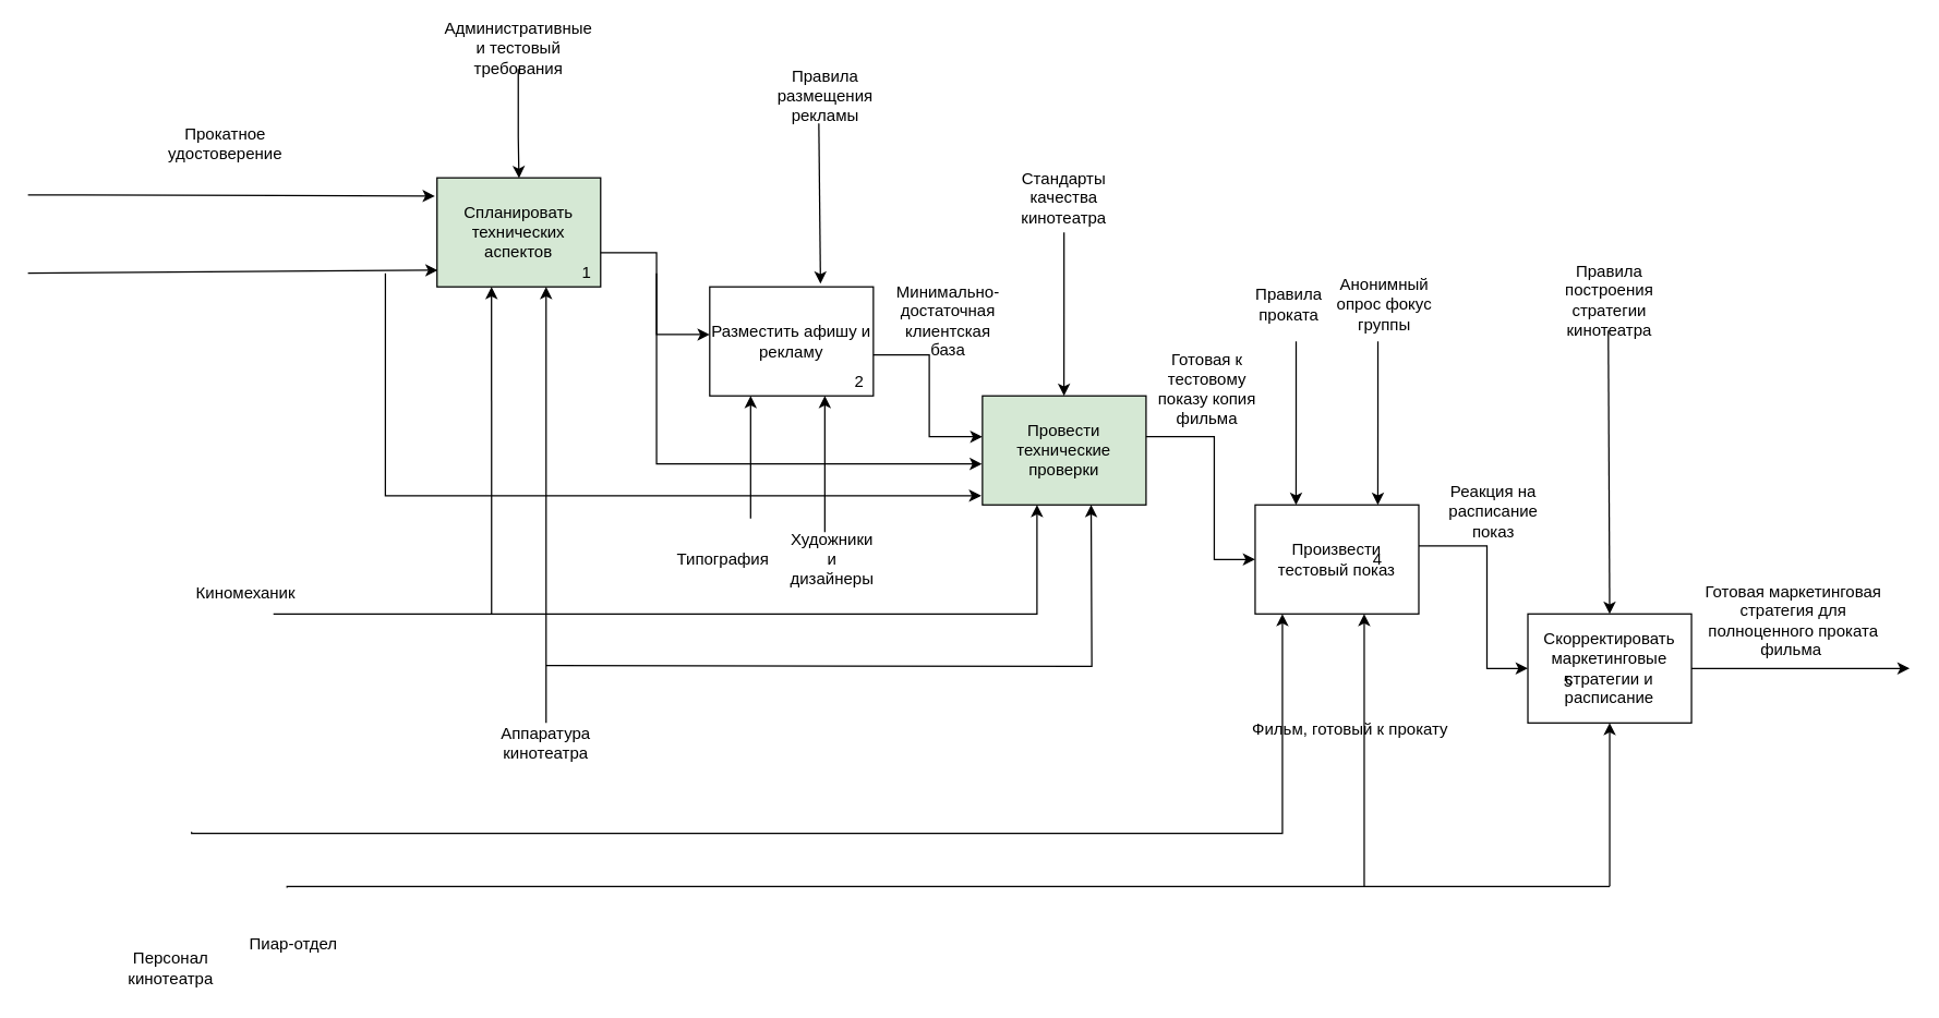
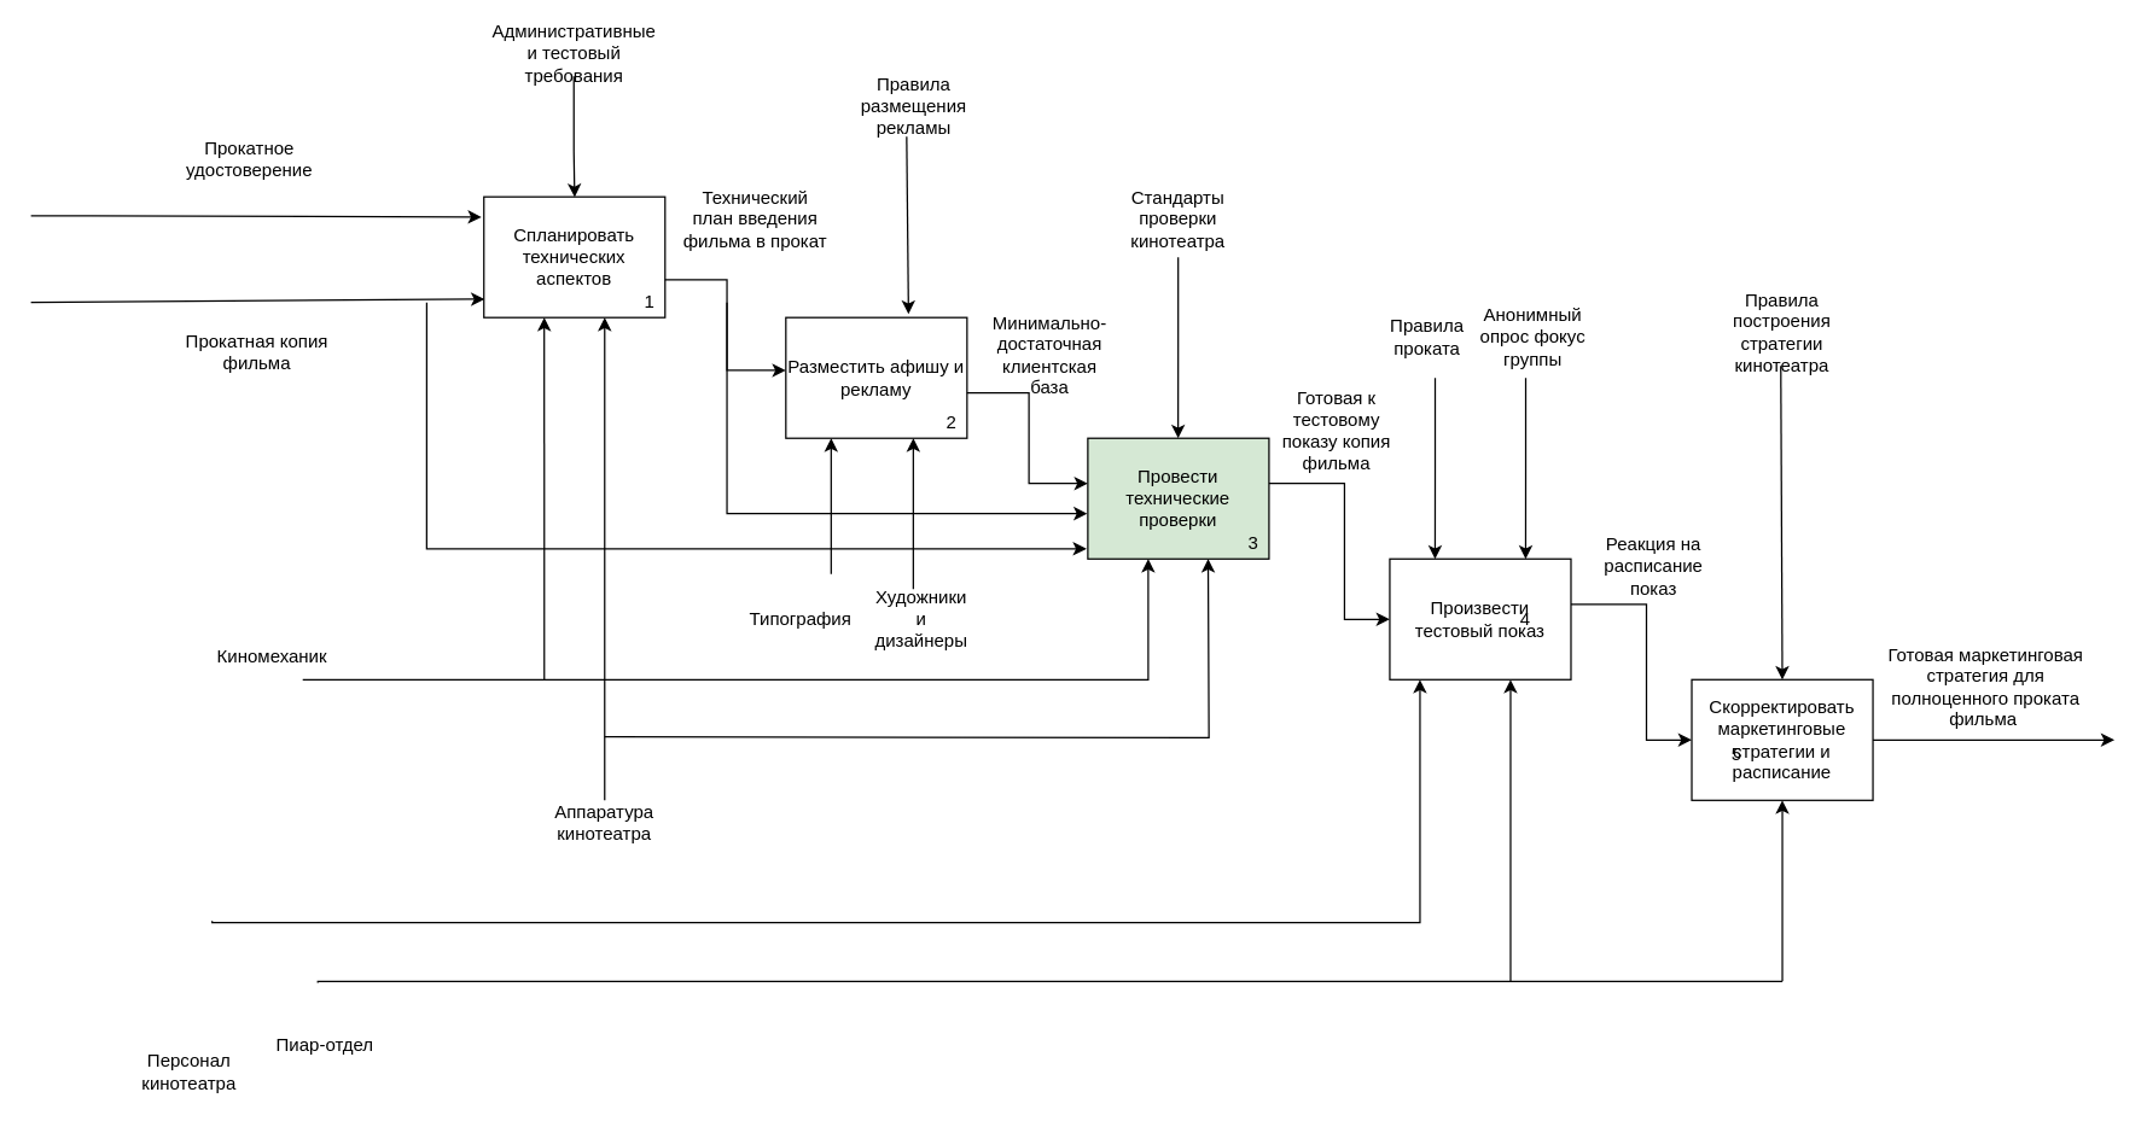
+ <mxCell id="17" value="Технический план введения фильма в прокат" style="text;html=1;strokeColor=none;fillColor=none;align=center;verticalAlign=middle;whiteSpace=wrap;rounded=0;" vertex="1" parent="1"><mxGeometry x="450" y="117.5" width="100" height="55" as="geometry" /></mxCell>
- <mxCell id="45" value="Стандарты качества кинотеатра" style="text;html=1;strokeColor=none;fillColor=none;align=center;verticalAlign=middle;whiteSpace=wrap;rounded=0;" vertex="1" parent="1"><mxGeometry x="750" y="130" width="60" height="30" as="geometry" /></mxCell>
+ <mxCell id="45" value="Стандарты проверки кинотеатра" style="text;html=1;strokeColor=none;fillColor=none;align=center;verticalAlign=middle;whiteSpace=wrap;rounded=0;" vertex="1" parent="1"><mxGeometry x="750" y="130" width="60" height="30" as="geometry" /></mxCell>
- <mxCell id="2" value="Спланировать технических аспектов" style="rounded=0;whiteSpace=wrap;html=1;fillColor=#d5e8d4;" vertex="1" parent="1"><mxGeometry x="320" y="130" width="120" height="80" as="geometry" /></mxCell>
+ <mxCell id="2" value="Спланировать технических аспектов" style="rounded=0;whiteSpace=wrap;html=1;" vertex="1" parent="1"><mxGeometry x="320" y="130" width="120" height="80" as="geometry" /></mxCell>
+ <mxCell id="55" value="Прокатная копия фильма" style="text;html=1;strokeColor=none;fillColor=none;align=center;verticalAlign=middle;whiteSpace=wrap;rounded=0;" vertex="1" parent="1"><mxGeometry x="120" y="205" width="100" height="55" as="geometry" /></mxCell>
+ <mxCell id="12" value="3" style="text;html=1;strokeColor=none;fillColor=none;align=center;verticalAlign=middle;whiteSpace=wrap;rounded=0;" vertex="1" parent="10"><mxGeometry x="100" y="60" width="20" height="20" as="geometry" /></mxCell>
- <mxCell id="25" value="Фильм, готовый к прокату" style="text;html=1;strokeColor=none;fillColor=none;align=center;verticalAlign=middle;whiteSpace=wrap;rounded=0;" vertex="1" parent="1"><mxGeometry x="860" y="520" width="260" height="30" as="geometry" /></mxCell>
